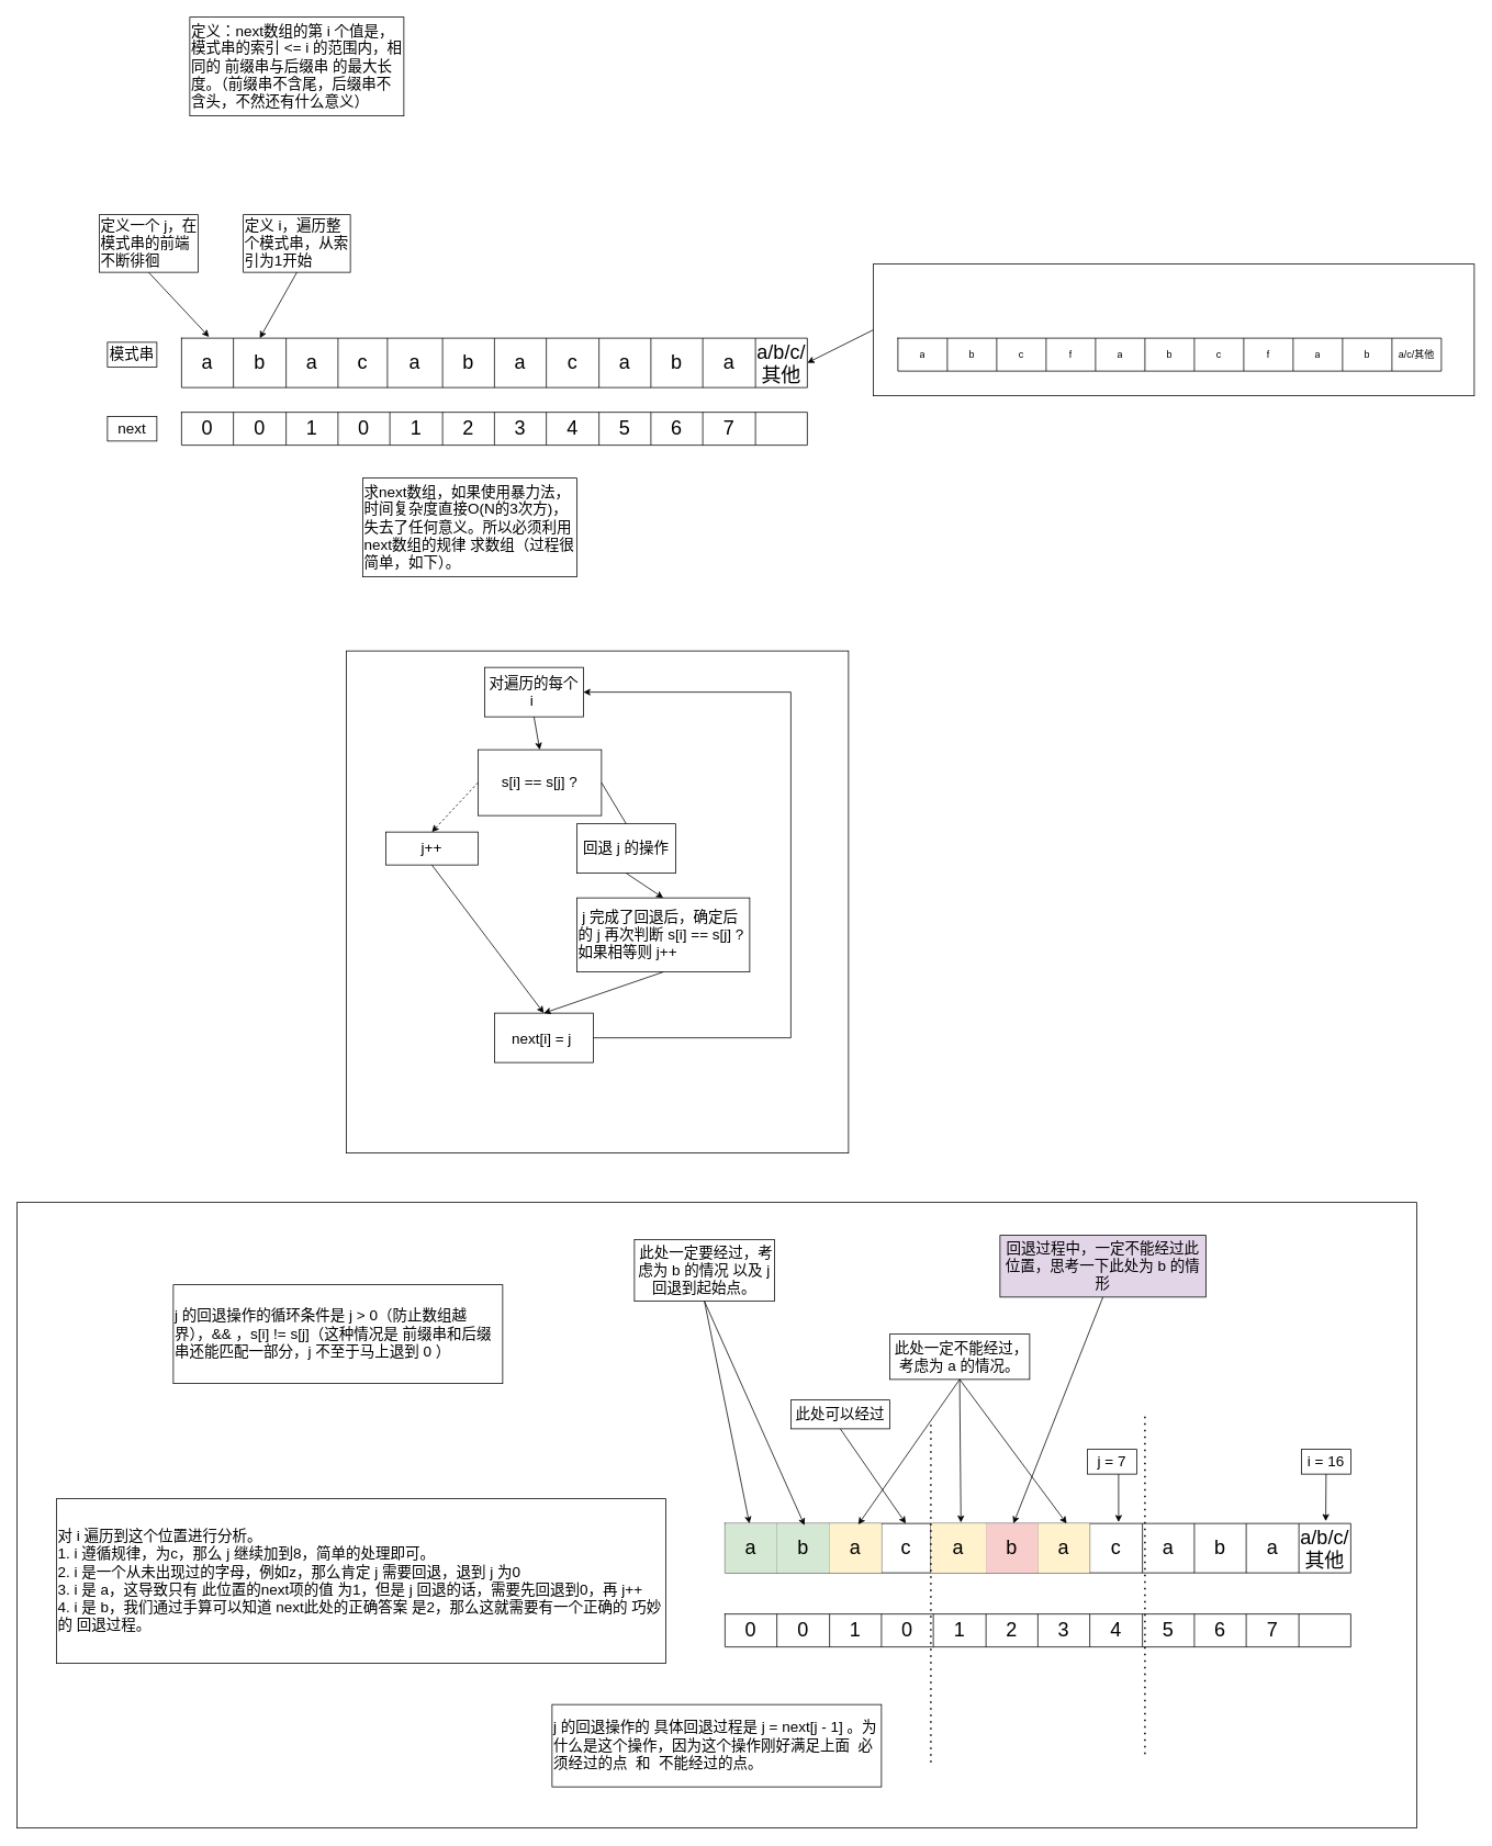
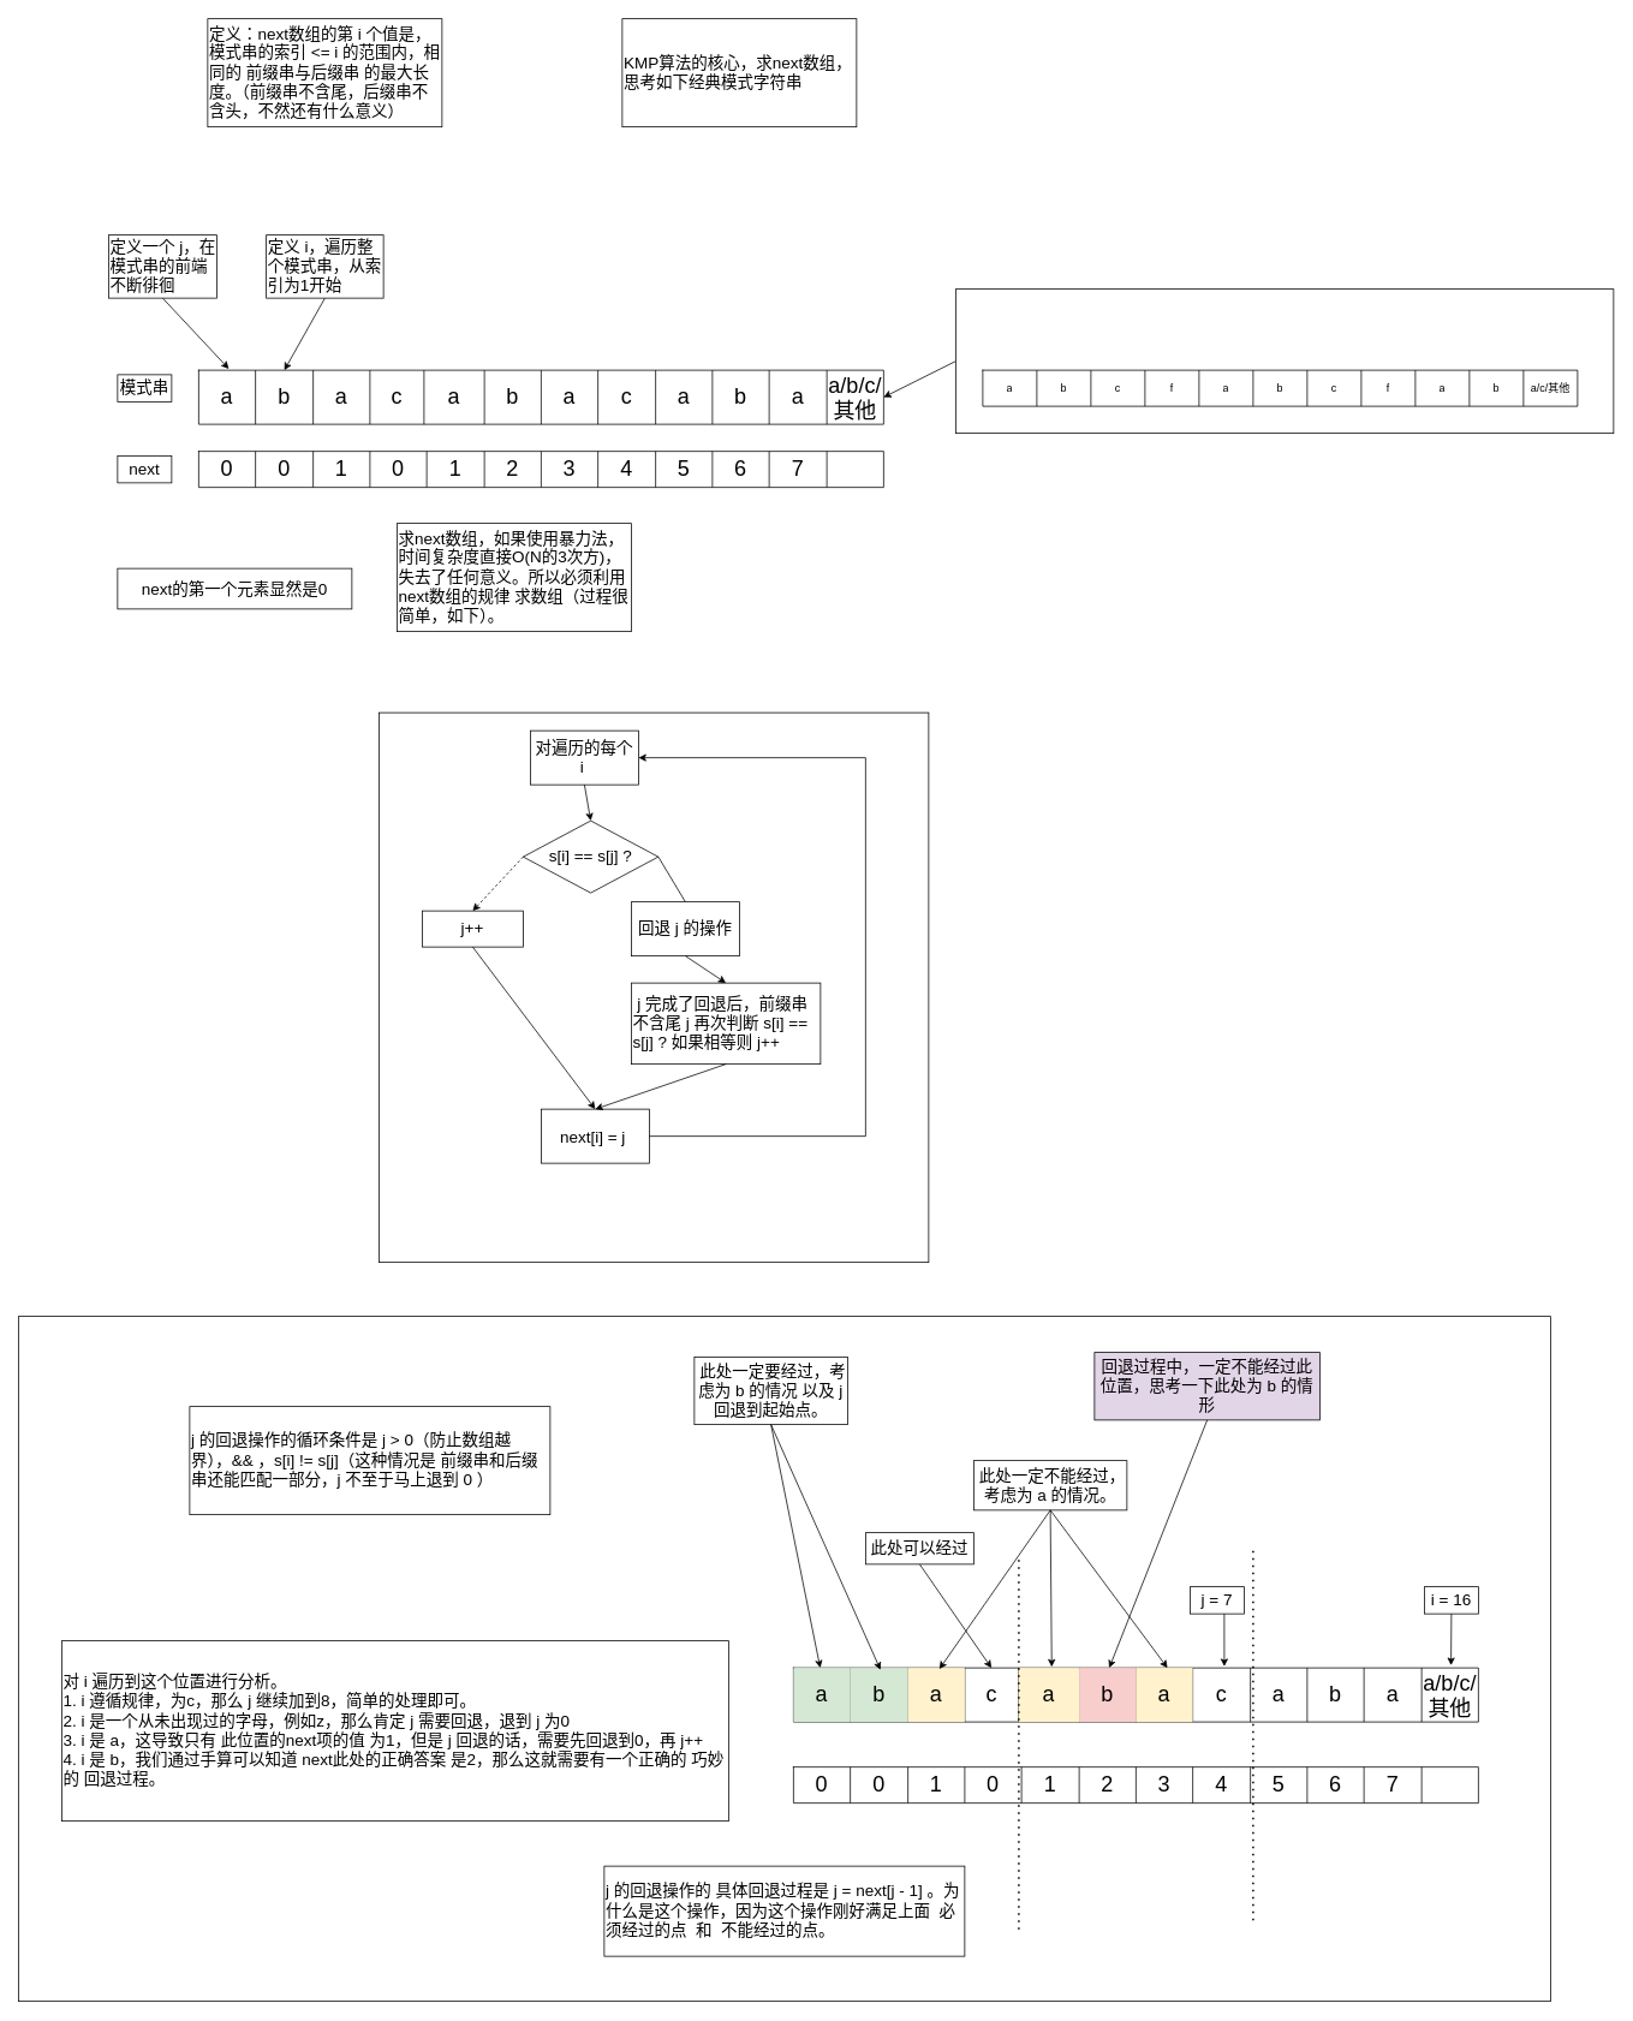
+ <mxCell id="18" value="KMP算法的核心，求next数组，思考如下经典模式字符串" style="rounded=0;whiteSpace=wrap;html=1;fontSize=18;align=left;" vertex="1" parent="1"><mxGeometry x="690" y="20" width="260" height="120" as="geometry" /></mxCell>
+ <mxCell id="36" value="next的第一个元素显然是0" style="rounded=0;whiteSpace=wrap;html=1;fontSize=18;" vertex="1" parent="1"><mxGeometry x="130" y="630" width="260" height="45" as="geometry" /></mxCell>
- <mxCell id="43" value="s[i] == s[j] ?" style="whiteSpace=wrap;html=1;fontSize=18;strokeColor=default;rounded=0;" vertex="1" parent="1"><mxGeometry x="580" y="910" width="150" height="80" as="geometry" /></mxCell>
+ <mxCell id="43" value="s[i] == s[j] ?" style="rhombus;whiteSpace=wrap;html=1;fontSize=18;strokeColor=default;" vertex="1" parent="1"><mxGeometry x="580" y="910" width="150" height="80" as="geometry" /></mxCell>
- <mxCell id="47" value="&amp;nbsp;j 完成了回退后，确定后的 j 再次判断 s[i] == s[j] ? 如果相等则 j++" style="rounded=0;whiteSpace=wrap;html=1;fontSize=18;strokeColor=default;align=left;" vertex="1" parent="1"><mxGeometry x="700" width="210" height="90" as="geometry" y="1090" /></mxCell>
+ <mxCell id="47" value="&amp;nbsp;j 完成了回退后，前缀串不含尾 j 再次判断 s[i] == s[j] ? 如果相等则 j++" style="rounded=0;whiteSpace=wrap;html=1;fontSize=18;strokeColor=default;align=left;" vertex="1" parent="1"><mxGeometry x="700" width="210" height="90" as="geometry" y="1090" /></mxCell>
